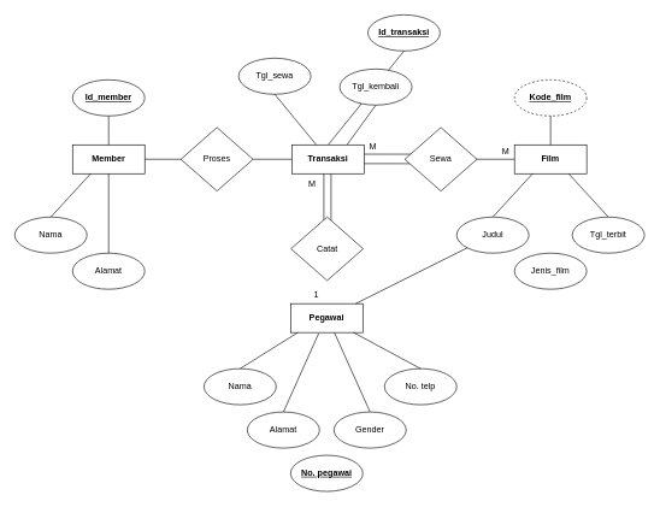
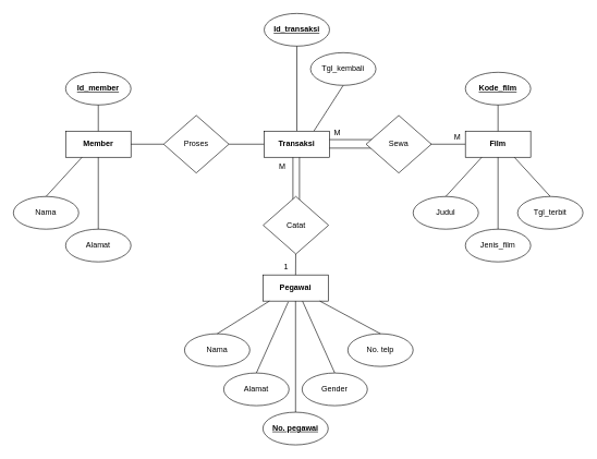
- <mxCell id="42" value="&lt;u&gt;&lt;b&gt;Id_transaksi&lt;/b&gt;&lt;/u&gt;" style="ellipse;whiteSpace=wrap;html=1;rounded=0;" vertex="1" parent="1"><mxGeometry x="509" y="20" width="100" height="50" as="geometry" /></mxCell>
+ <mxCell id="42" value="&lt;u&gt;&lt;b&gt;Id_transaksi&lt;/b&gt;&lt;/u&gt;" style="ellipse;whiteSpace=wrap;html=1;rounded=0;" vertex="1" parent="1"><mxGeometry x="404" y="20" width="100" height="50" as="geometry" /></mxCell>
- <mxCell id="46" value="Tgl_sewa" style="ellipse;whiteSpace=wrap;html=1;rounded=0;" vertex="1" parent="1"><mxGeometry x="330" y="80" width="100" height="50" as="geometry" /></mxCell>
- <mxCell id="45" value="Tgl_kembali" style="ellipse;whiteSpace=wrap;html=1;rounded=0;" vertex="1" parent="1"><mxGeometry x="470" y="95" width="100" height="50" as="geometry" /></mxCell>
+ <mxCell id="45" value="Tgl_kembali" style="ellipse;whiteSpace=wrap;html=1;rounded=0;" vertex="1" parent="1"><mxGeometry x="475" y="80" width="100" height="50" as="geometry" /></mxCell>
- <mxCell id="28" value="&lt;u&gt;&lt;b&gt;Kode_film&lt;/b&gt;&lt;/u&gt;" style="ellipse;whiteSpace=wrap;html=1;rounded=0;dashed=1;" vertex="1" parent="1"><mxGeometry x="712" y="110" width="100" height="50" as="geometry" /></mxCell>
+ <mxCell id="28" value="&lt;u&gt;&lt;b&gt;Kode_film&lt;/b&gt;&lt;/u&gt;" style="ellipse;whiteSpace=wrap;html=1;rounded=0;" vertex="1" parent="1"><mxGeometry x="712" y="110" width="100" height="50" as="geometry" /></mxCell>
- <mxCell id="47" value="" style="endArrow=none;html=1;rounded=0;entryX=0.5;entryY=1;entryDx=0;entryDy=0;" edge="1" source="44" target="46" parent="1"><mxGeometry width="50" height="50" relative="1" as="geometry"><mxPoint x="334" y="240" as="sourcePoint" /><mxPoint x="334" y="290" as="targetPoint" /></mxGeometry></mxCell>
+ <mxCell id="31" value="" style="endArrow=none;html=1;rounded=0;exitX=0.5;exitY=1;exitDx=0;exitDy=0;entryX=0.5;entryY=0;entryDx=0;entryDy=0;" edge="1" source="27" target="30" parent="1"><mxGeometry width="50" height="50" relative="1" as="geometry"><mxPoint x="762" y="370" as="sourcePoint" /><mxPoint x="762" y="280" as="targetPoint" /></mxGeometry></mxCell>
- <mxCell id="18" value="" style="endArrow=none;html=1;rounded=0;" edge="1" parent="15" source="16" target="32"><mxGeometry width="50" height="50" relative="1" as="geometry"><mxPoint x="168" y="80" as="sourcePoint" /><mxPoint x="250" y="-30" as="targetPoint" /></mxGeometry></mxCell>
+ <mxCell id="18" value="" style="endArrow=none;html=1;rounded=0;" edge="1" parent="15" source="16" target="17"><mxGeometry width="50" height="50" relative="1" as="geometry"><mxPoint x="168" y="80" as="sourcePoint" /><mxPoint x="250" y="-30" as="targetPoint" /></mxGeometry></mxCell>
+ <mxCell id="36" value="" style="endArrow=none;html=1;rounded=0;" edge="1" parent="1" source="5" target="16"><mxGeometry width="50" height="50" relative="1" as="geometry"><mxPoint x="468" y="243" as="sourcePoint" /><mxPoint x="468" y="333" as="targetPoint" /></mxGeometry></mxCell>
